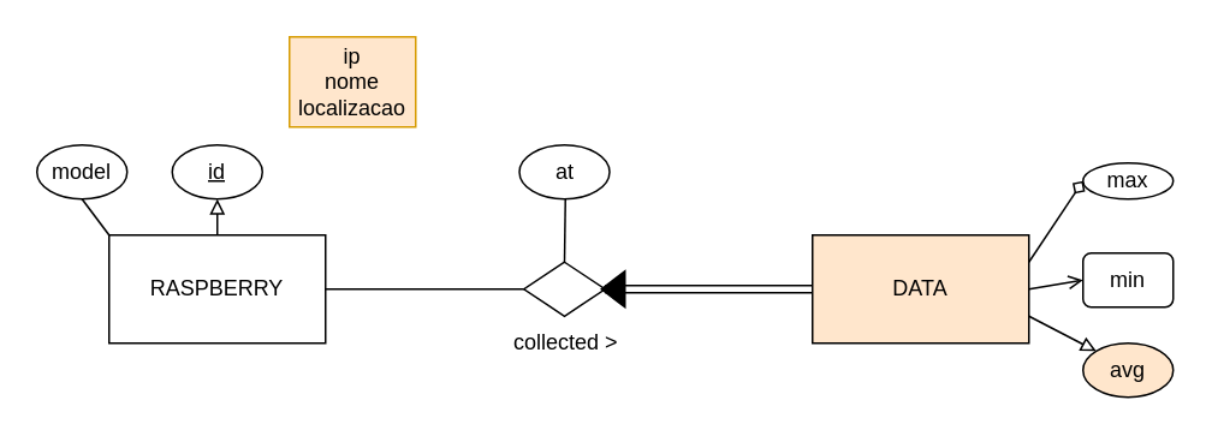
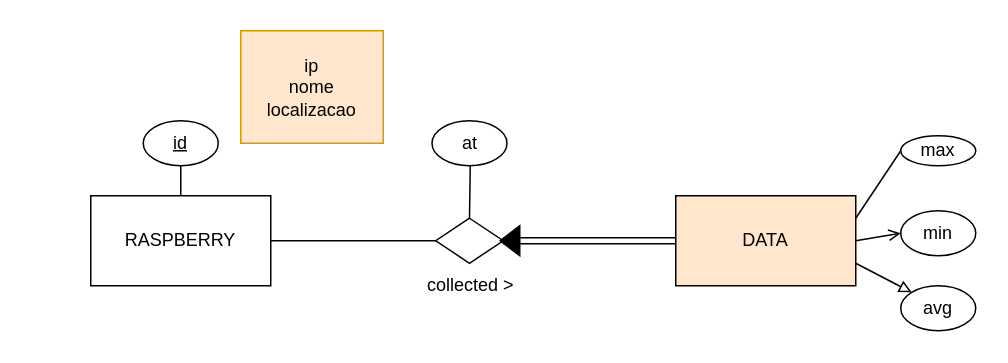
- <mxCell id="21" value="ip&lt;br&gt;nome&lt;br&gt;localizacao" style="text;html=1;strokeColor=#d79b00;fillColor=#ffe6cc;align=center;verticalAlign=middle;whiteSpace=wrap;rounded=0;" parent="1" vertex="1"><mxGeometry x="160" y="20" width="70" height="50" as="geometry" /></mxCell>
+ <mxCell id="21" value="ip&lt;br&gt;nome&lt;br&gt;localizacao" style="text;html=1;strokeColor=#d79b00;fillColor=#ffe6cc;align=center;verticalAlign=middle;whiteSpace=wrap;rounded=0;" parent="1" vertex="1"><mxGeometry x="160" y="20" width="95" height="75" as="geometry" /></mxCell>
- <mxCell id="17" value="model" style="ellipse;whiteSpace=wrap;html=1;fillColor=#FFFFFF;" parent="1" vertex="1"><mxGeometry x="20" y="80" width="50" height="30" as="geometry" /></mxCell>
- <mxCell id="7" style="edgeStyle=none;rounded=0;orthogonalLoop=1;jettySize=auto;html=1;exitX=1;exitY=0.25;exitDx=0;exitDy=0;entryX=0;entryY=0.5;entryDx=0;entryDy=0;endArrow=diamond;endFill=0;strokeColor=default;" parent="1" source="10" target="18" edge="1"><mxGeometry relative="1" as="geometry" /></mxCell>
+ <mxCell id="7" style="edgeStyle=none;rounded=0;orthogonalLoop=1;jettySize=auto;html=1;exitX=1;exitY=0.25;exitDx=0;exitDy=0;entryX=0;entryY=0.5;entryDx=0;entryDy=0;endArrow=none;endFill=0;strokeColor=default;" parent="1" source="10" target="18" edge="1"><mxGeometry relative="1" as="geometry" /></mxCell>
- <mxCell id="3" style="edgeStyle=orthogonalEdgeStyle;rounded=0;orthogonalLoop=1;jettySize=auto;html=1;exitX=0.5;exitY=0;exitDx=0;exitDy=0;entryX=0.5;entryY=1;entryDx=0;entryDy=0;endArrow=block;endFill=0;" parent="1" source="5" target="16" edge="1"><mxGeometry relative="1" as="geometry" /></mxCell>
+ <mxCell id="3" style="edgeStyle=orthogonalEdgeStyle;rounded=0;orthogonalLoop=1;jettySize=auto;html=1;exitX=0.5;exitY=0;exitDx=0;exitDy=0;entryX=0.5;entryY=1;entryDx=0;entryDy=0;endArrow=none;endFill=0;" parent="1" source="5" target="16" edge="1"><mxGeometry relative="1" as="geometry" /></mxCell>
- <mxCell id="4" style="rounded=0;orthogonalLoop=1;jettySize=auto;html=1;exitX=0;exitY=0;exitDx=0;exitDy=0;entryX=0.5;entryY=1;entryDx=0;entryDy=0;endArrow=none;endFill=0;strokeColor=default;" parent="1" source="5" target="17" edge="1"><mxGeometry relative="1" as="geometry" /></mxCell>
- <mxCell id="19" value="min" style="whiteSpace=wrap;html=1;fillColor=#FFFFFF;rounded=1;" parent="1" vertex="1"><mxGeometry x="600" y="140" width="50" height="30" as="geometry" /></mxCell>
+ <mxCell id="19" value="min" style="ellipse;whiteSpace=wrap;html=1;fillColor=#FFFFFF;" parent="1" vertex="1"><mxGeometry x="600" y="140" width="50" height="30" as="geometry" /></mxCell>
- <mxCell id="20" value="avg" style="ellipse;whiteSpace=wrap;html=1;fillColor=#ffe6cc;" parent="1" vertex="1"><mxGeometry x="600" y="190" width="50" height="30" as="geometry" /></mxCell>
+ <mxCell id="20" value="avg" style="ellipse;whiteSpace=wrap;html=1;fillColor=#FFFFFF;" parent="1" vertex="1"><mxGeometry x="600" y="190" width="50" height="30" as="geometry" /></mxCell>
